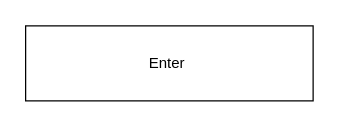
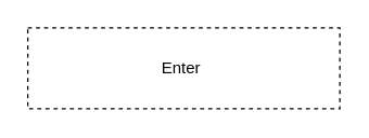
- <mxCell id="2" value="Enter&amp;nbsp;" style="rounded=0;whiteSpace=wrap;html=1;" vertex="1" parent="1"><mxGeometry x="20" y="20" width="230" height="60" as="geometry" /></mxCell>
+ <mxCell id="2" value="Enter&amp;nbsp;" style="rounded=0;whiteSpace=wrap;html=1;dashed=1;" vertex="1" parent="1"><mxGeometry x="20" y="20" width="230" height="60" as="geometry" /></mxCell>
